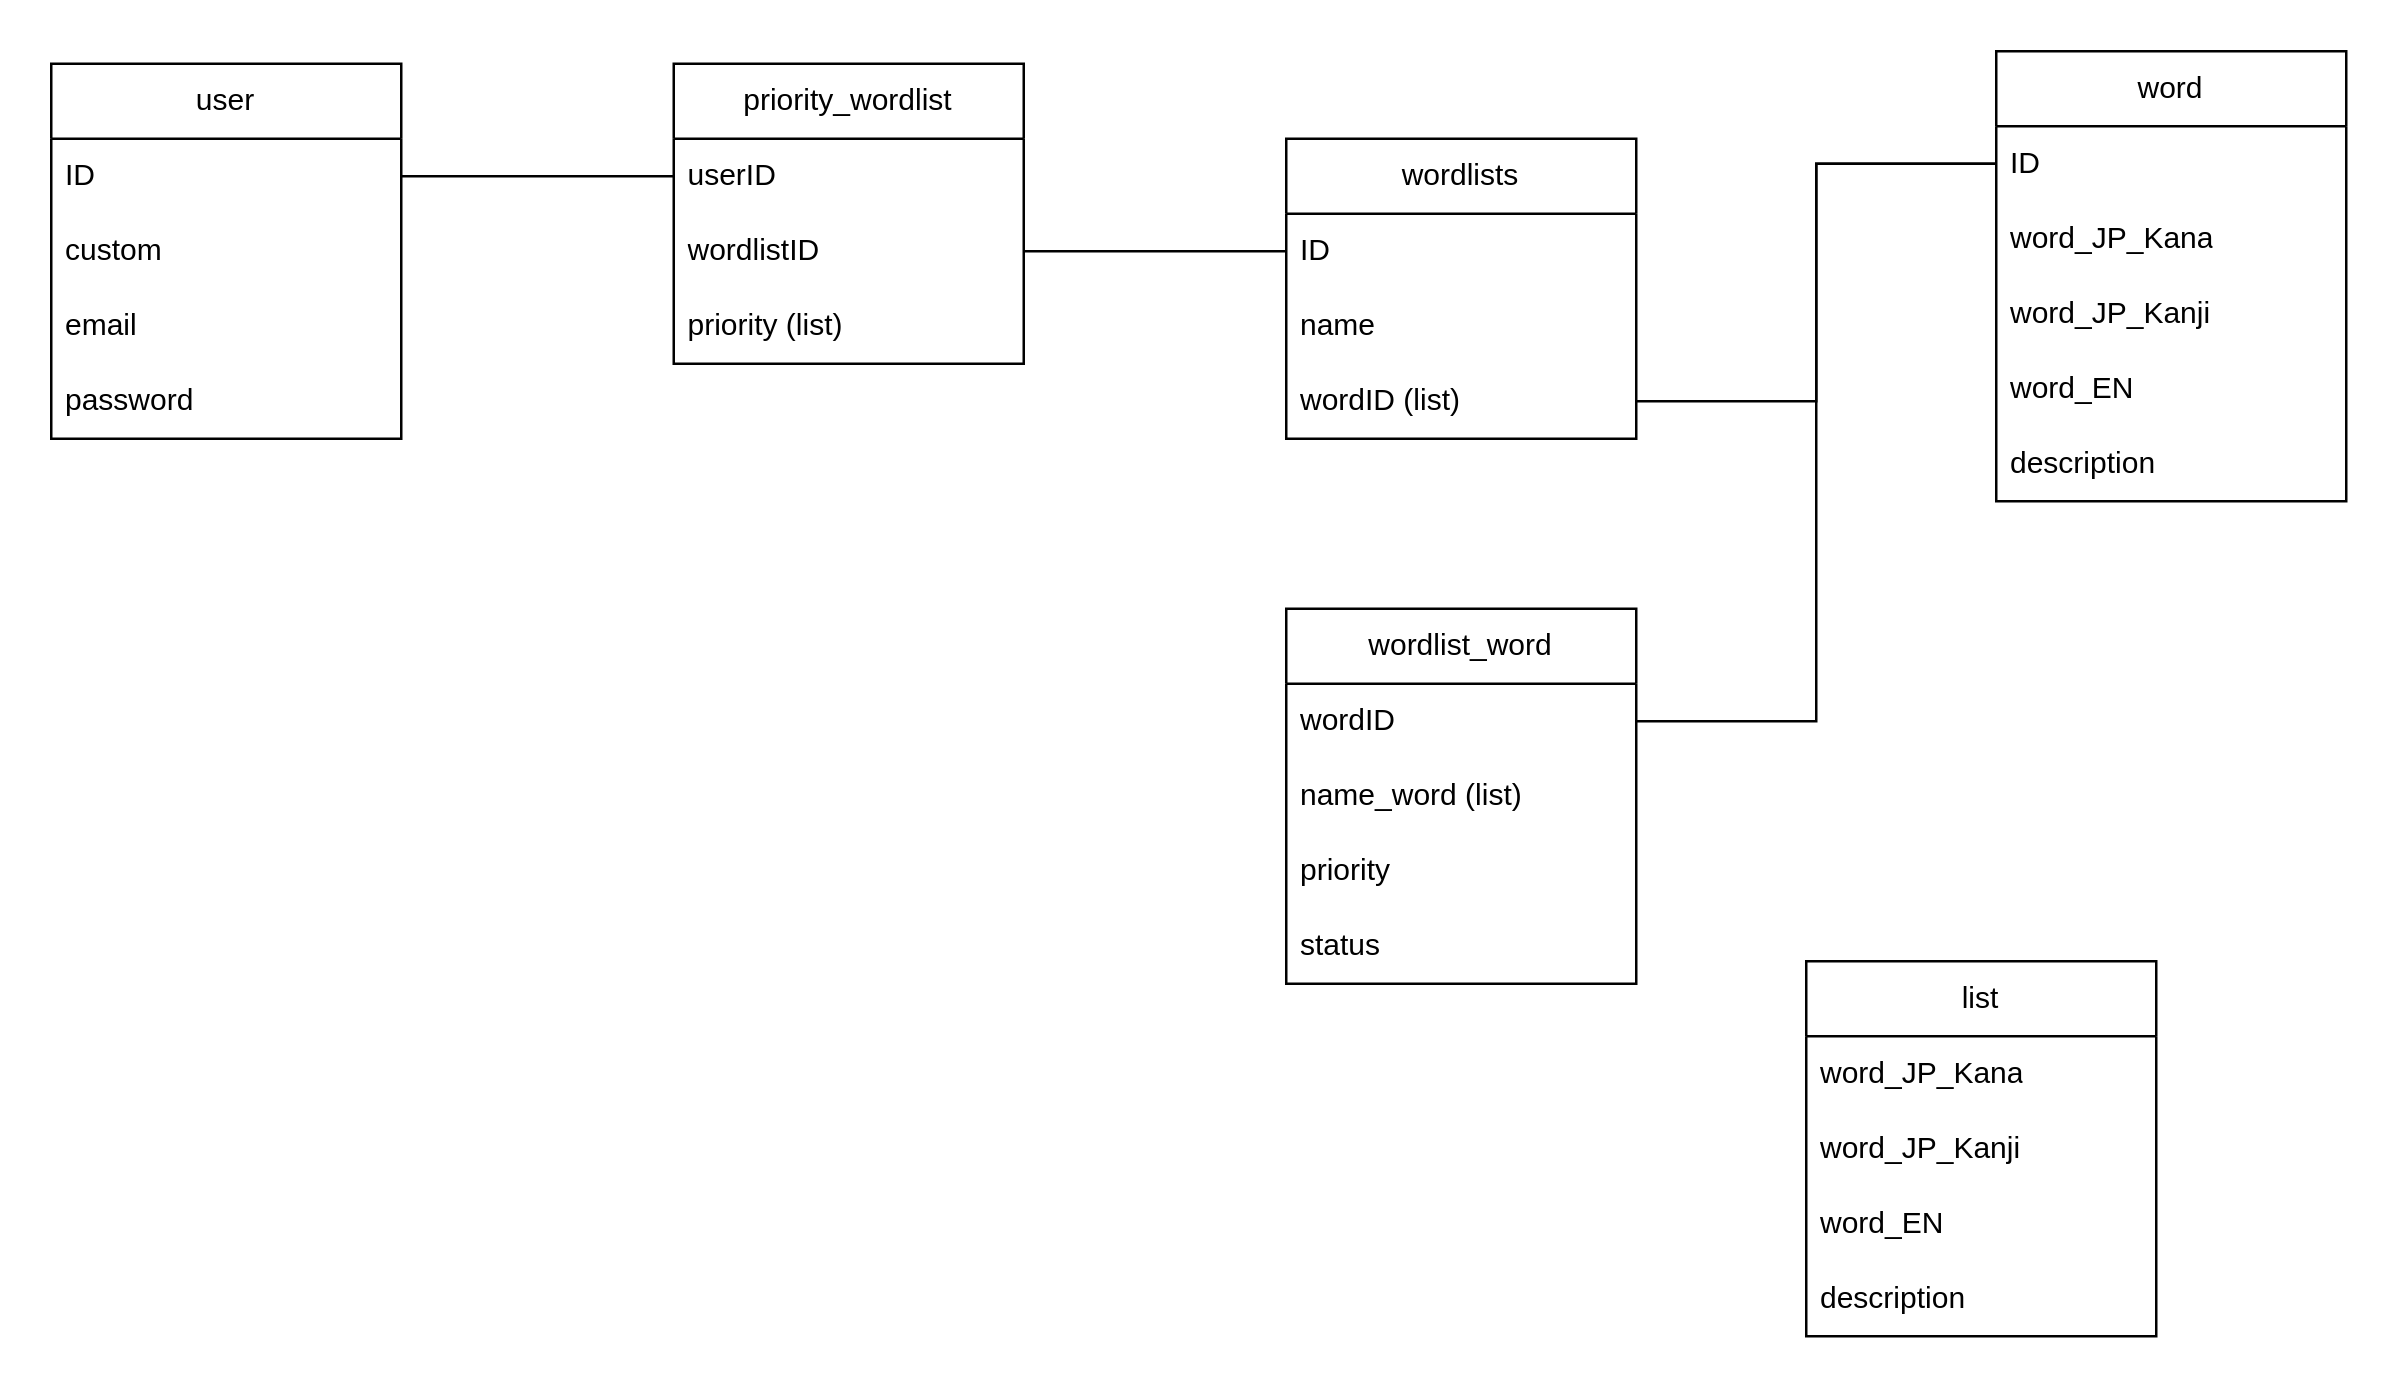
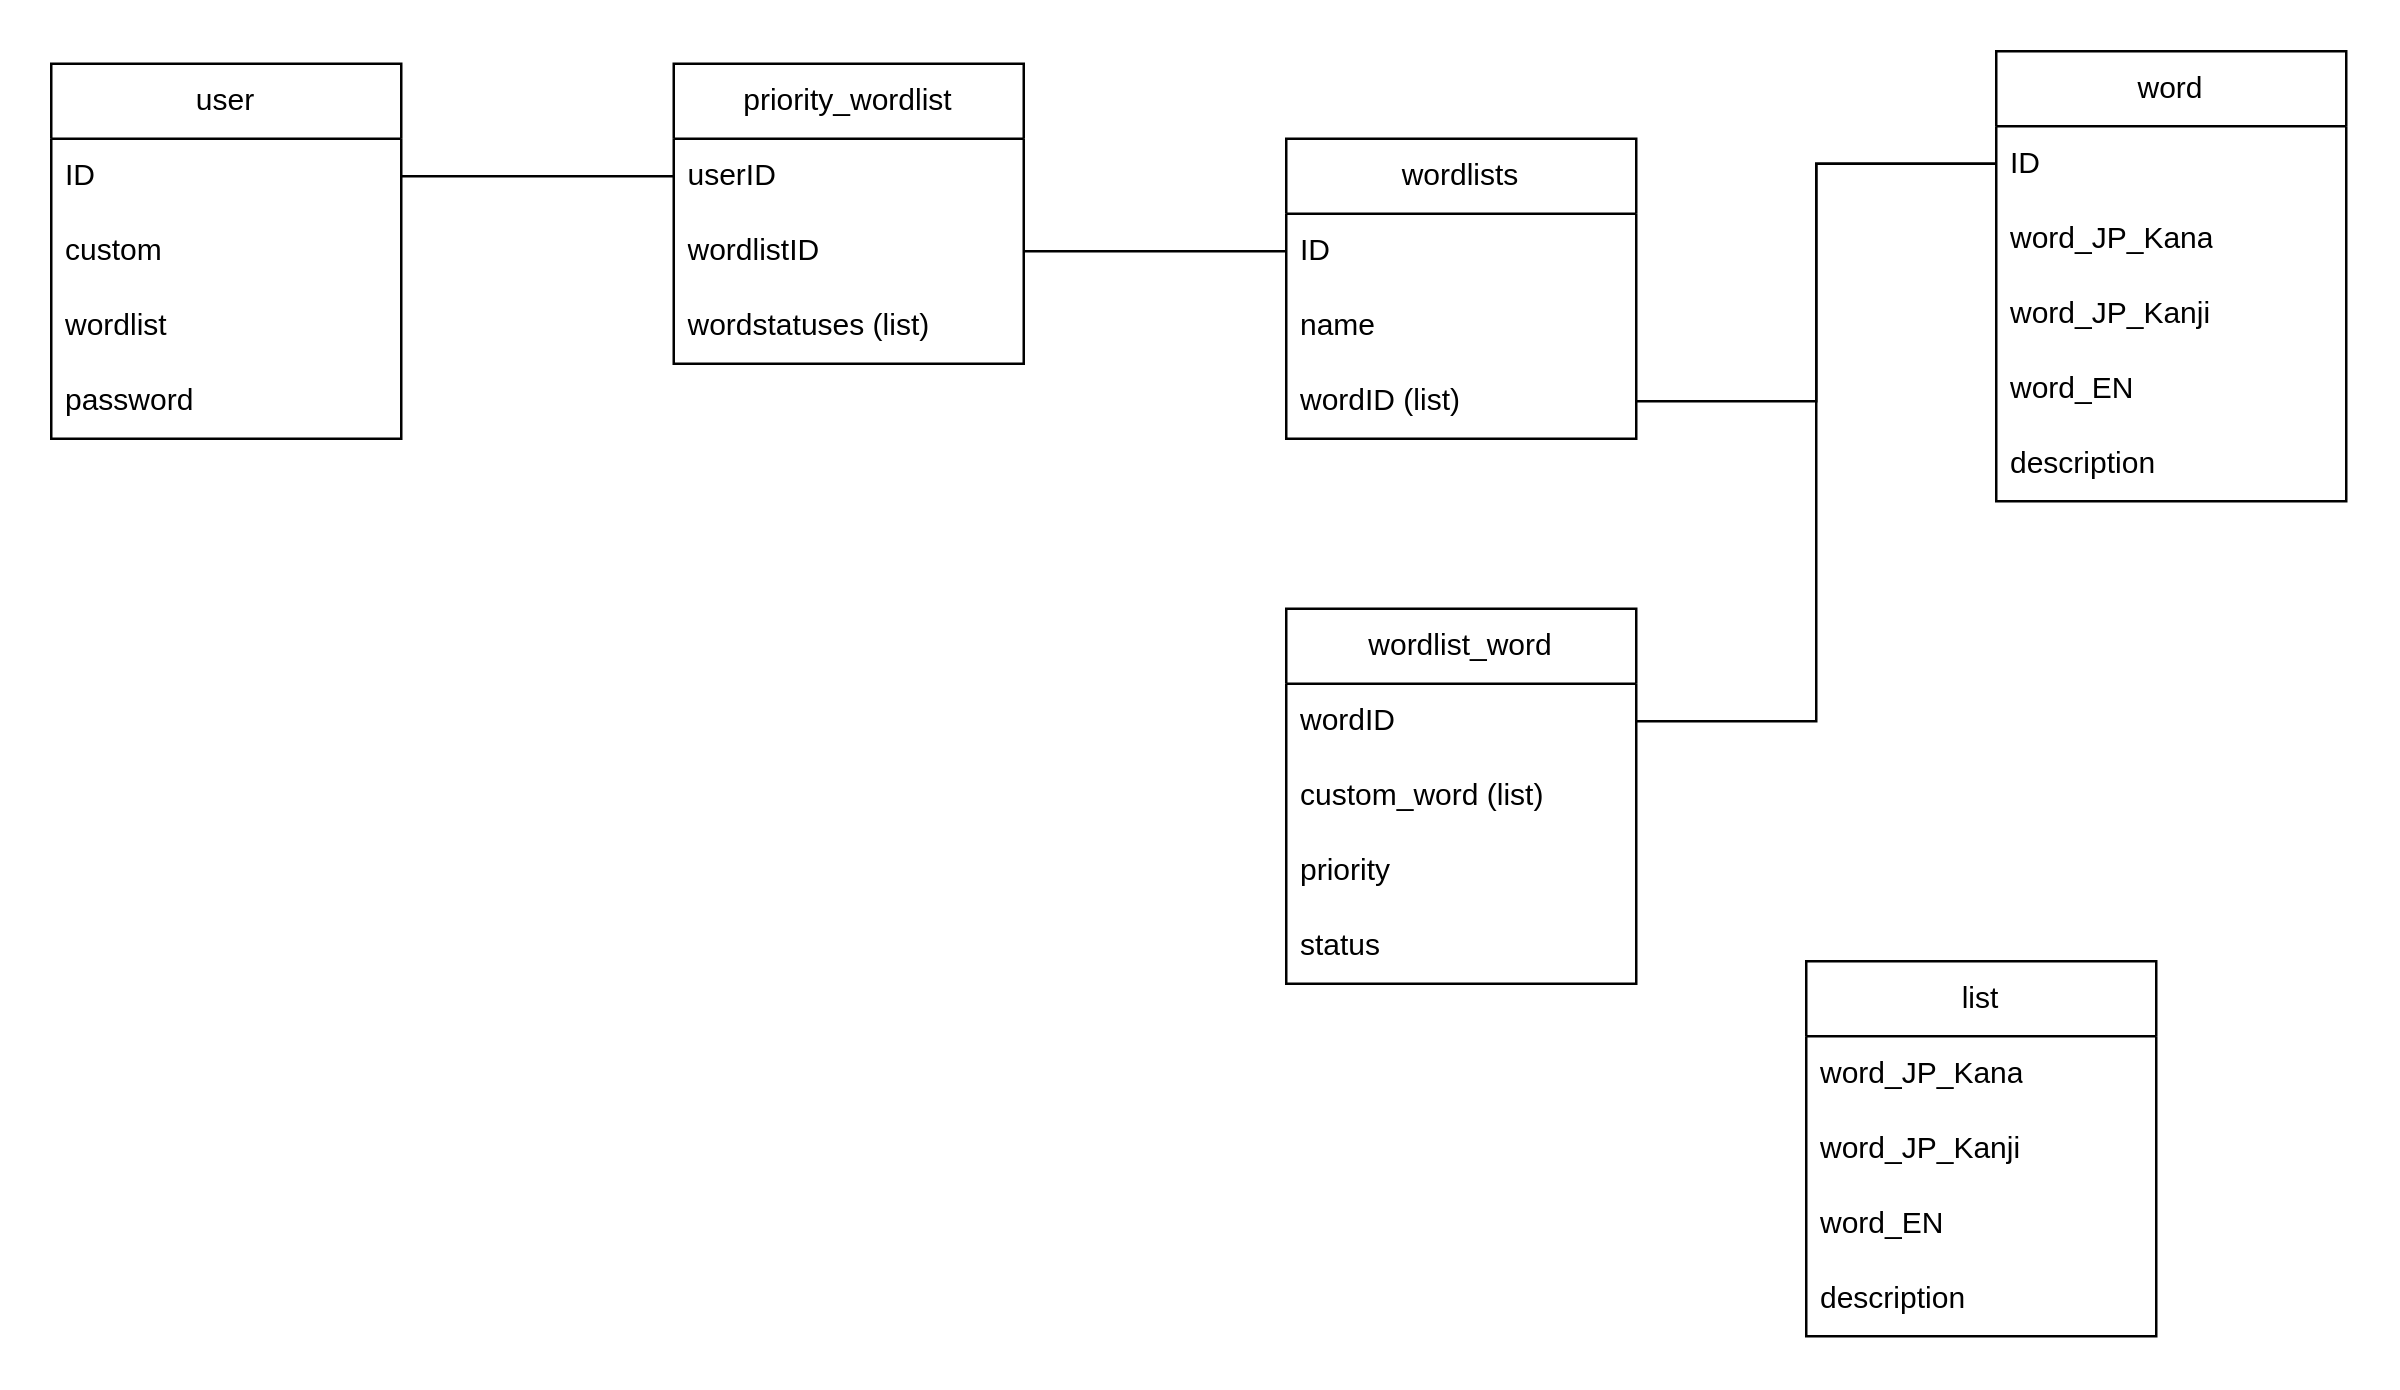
- <mxCell id="5" value="email" style="text;strokeColor=none;fillColor=none;align=left;verticalAlign=middle;spacingLeft=4;spacingRight=4;overflow=hidden;points=[[0,0.5],[1,0.5]];portConstraint=eastwest;rotatable=0;whiteSpace=wrap;html=1;" vertex="1" parent="2"><mxGeometry y="90" width="140" height="30" as="geometry" /></mxCell>
+ <mxCell id="5" value="wordlist" style="text;strokeColor=none;fillColor=none;align=left;verticalAlign=middle;spacingLeft=4;spacingRight=4;overflow=hidden;points=[[0,0.5],[1,0.5]];portConstraint=eastwest;rotatable=0;whiteSpace=wrap;html=1;" vertex="1" parent="2"><mxGeometry y="90" width="140" height="30" as="geometry" /></mxCell>
- <mxCell id="14" value="priority (list)" style="text;strokeColor=none;fillColor=none;align=left;verticalAlign=middle;spacingLeft=4;spacingRight=4;overflow=hidden;points=[[0,0.5],[1,0.5]];portConstraint=eastwest;rotatable=0;whiteSpace=wrap;html=1;" vertex="1" parent="11"><mxGeometry y="90" width="140" height="30" as="geometry" /></mxCell>
+ <mxCell id="14" value="wordstatuses (list)" style="text;strokeColor=none;fillColor=none;align=left;verticalAlign=middle;spacingLeft=4;spacingRight=4;overflow=hidden;points=[[0,0.5],[1,0.5]];portConstraint=eastwest;rotatable=0;whiteSpace=wrap;html=1;" vertex="1" parent="11"><mxGeometry y="90" width="140" height="30" as="geometry" /></mxCell>
- <mxCell id="26" value="name_word (list)" style="text;strokeColor=none;fillColor=none;align=left;verticalAlign=middle;spacingLeft=4;spacingRight=4;overflow=hidden;points=[[0,0.5],[1,0.5]];portConstraint=eastwest;rotatable=0;whiteSpace=wrap;html=1;" vertex="1" parent="24"><mxGeometry y="60" width="140" height="30" as="geometry" /></mxCell>
+ <mxCell id="26" value="custom_word (list)" style="text;strokeColor=none;fillColor=none;align=left;verticalAlign=middle;spacingLeft=4;spacingRight=4;overflow=hidden;points=[[0,0.5],[1,0.5]];portConstraint=eastwest;rotatable=0;whiteSpace=wrap;html=1;" vertex="1" parent="24"><mxGeometry y="60" width="140" height="30" as="geometry" /></mxCell>
